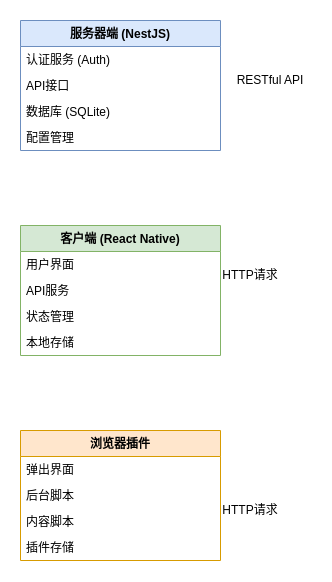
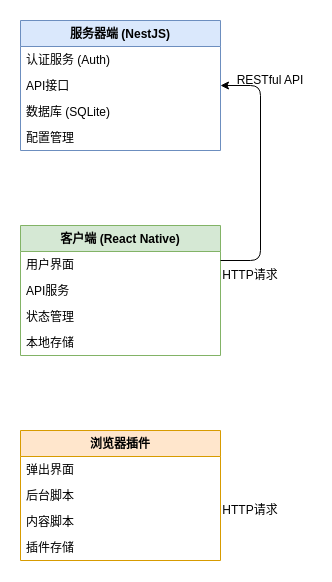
+ <mxCell id="19" value="" style="endArrow=classic;html=1;entryX=1;entryY=0.5;entryDx=0;entryDy=0;edgeStyle=orthogonalEdgeStyle;" parent="1" source="7" target="2" edge="1"><mxGeometry width="50" height="50" relative="1" as="geometry"><mxPoint x="140" y="540" as="sourcePoint" /><mxPoint x="90" y="590" as="targetPoint" /><Array as="points"><mxPoint x="260" y="260" /><mxPoint x="260" y="85" /></Array></mxGeometry></mxCell>
